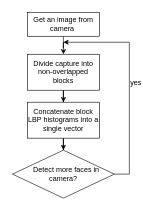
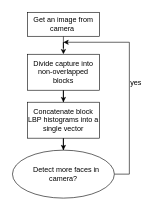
- <mxCell id="9" value="&lt;span style=&quot;&quot;&gt;&amp;nbsp; &amp;nbsp;Detect more faces in camera?&lt;/span&gt;" style="rhombus;whiteSpace=wrap;html=1;rounded=0;glass=0;sketch=0;" vertex="1" parent="1"><mxGeometry x="20" y="250" width="170" height="80" as="geometry" /></mxCell>
+ <mxCell id="9" value="&lt;span style=&quot;&quot;&gt;&amp;nbsp; &amp;nbsp;Detect more faces in camera?&lt;/span&gt;" style="ellipse;whiteSpace=wrap;html=1;glass=0;sketch=0;" vertex="1" parent="1"><mxGeometry x="20" y="250" width="170" height="80" as="geometry" /></mxCell>
